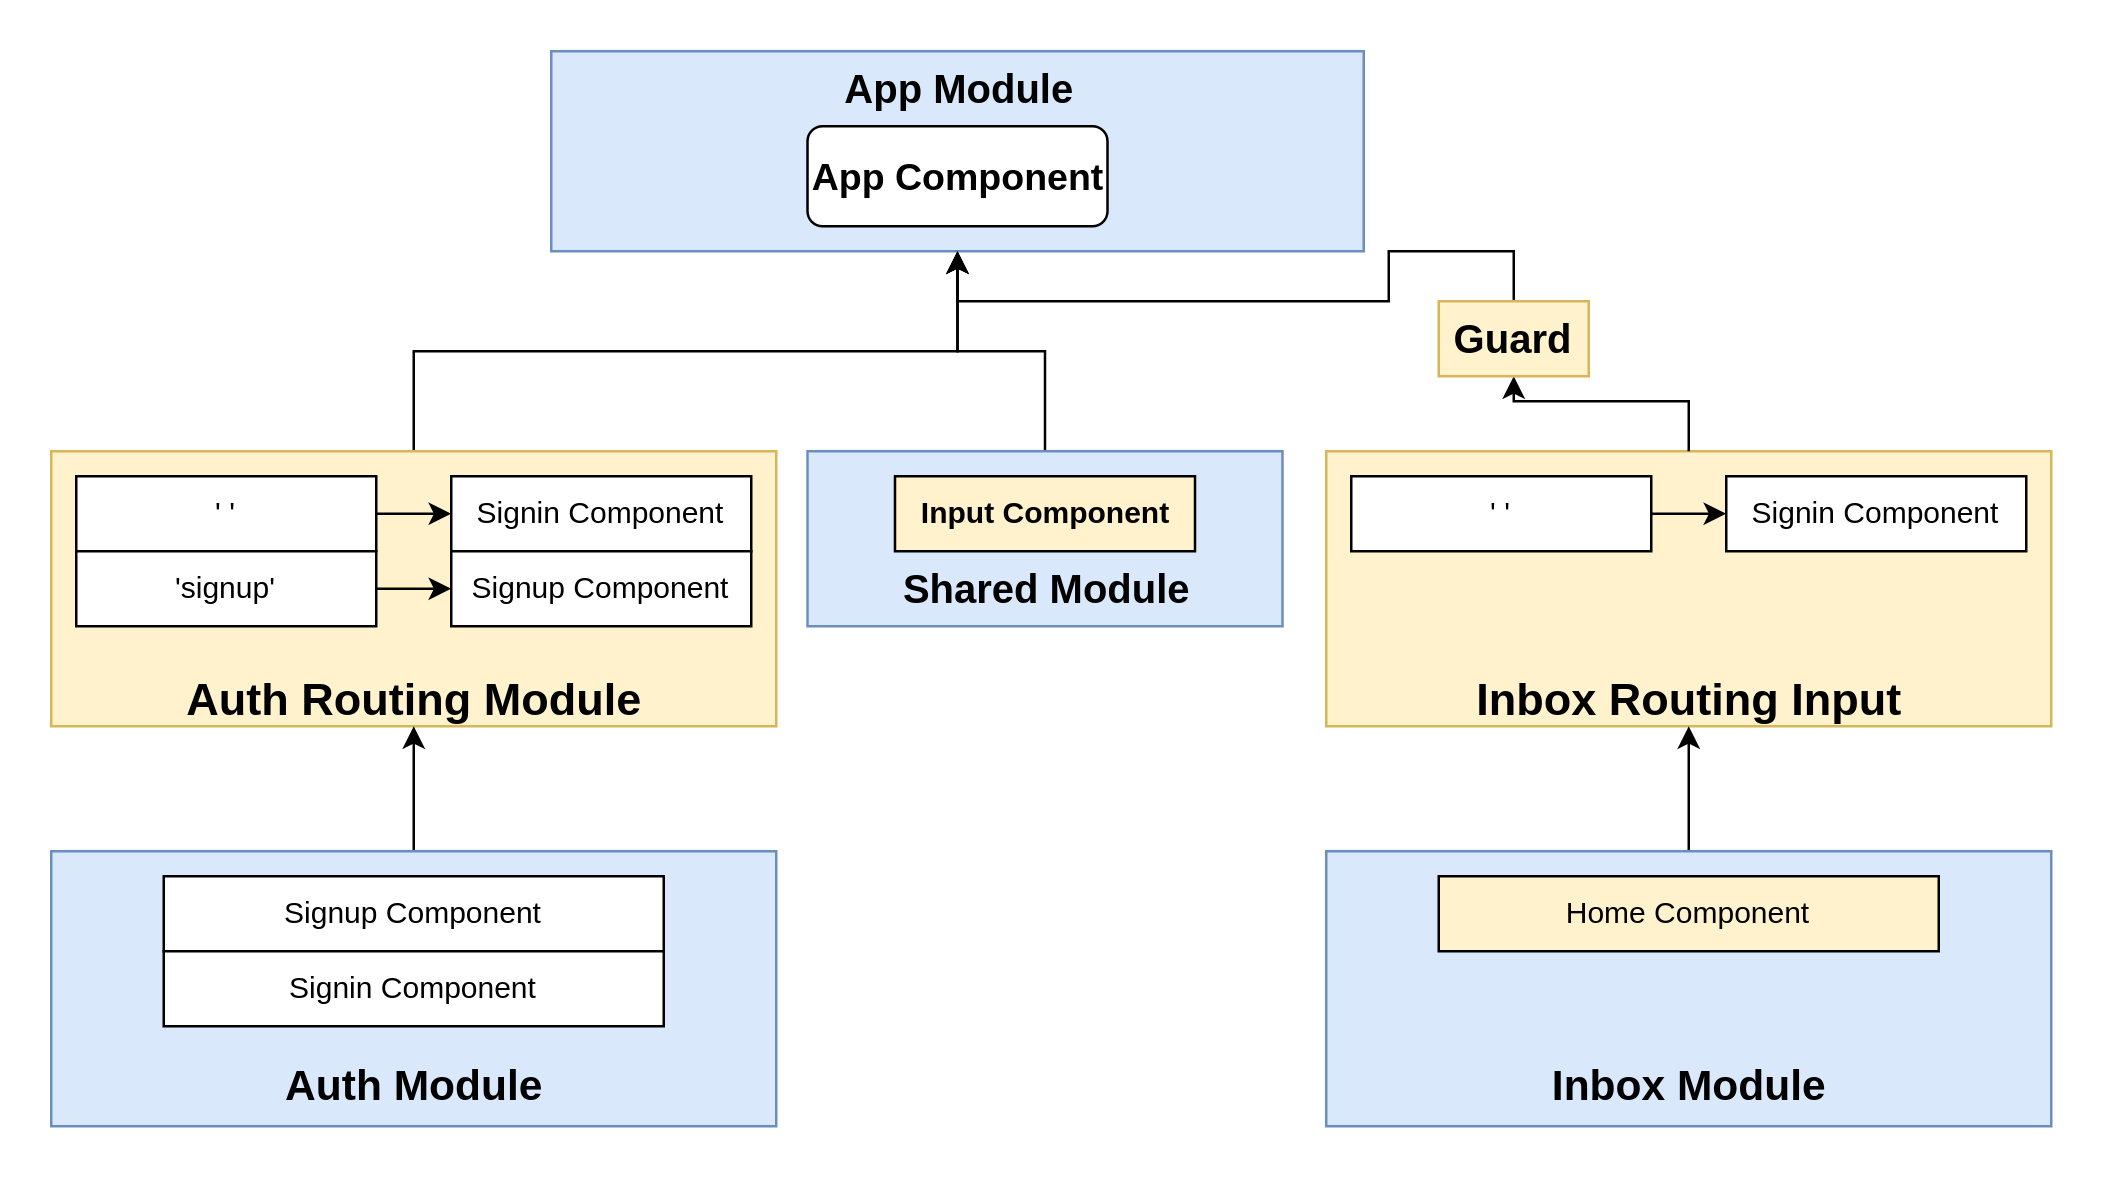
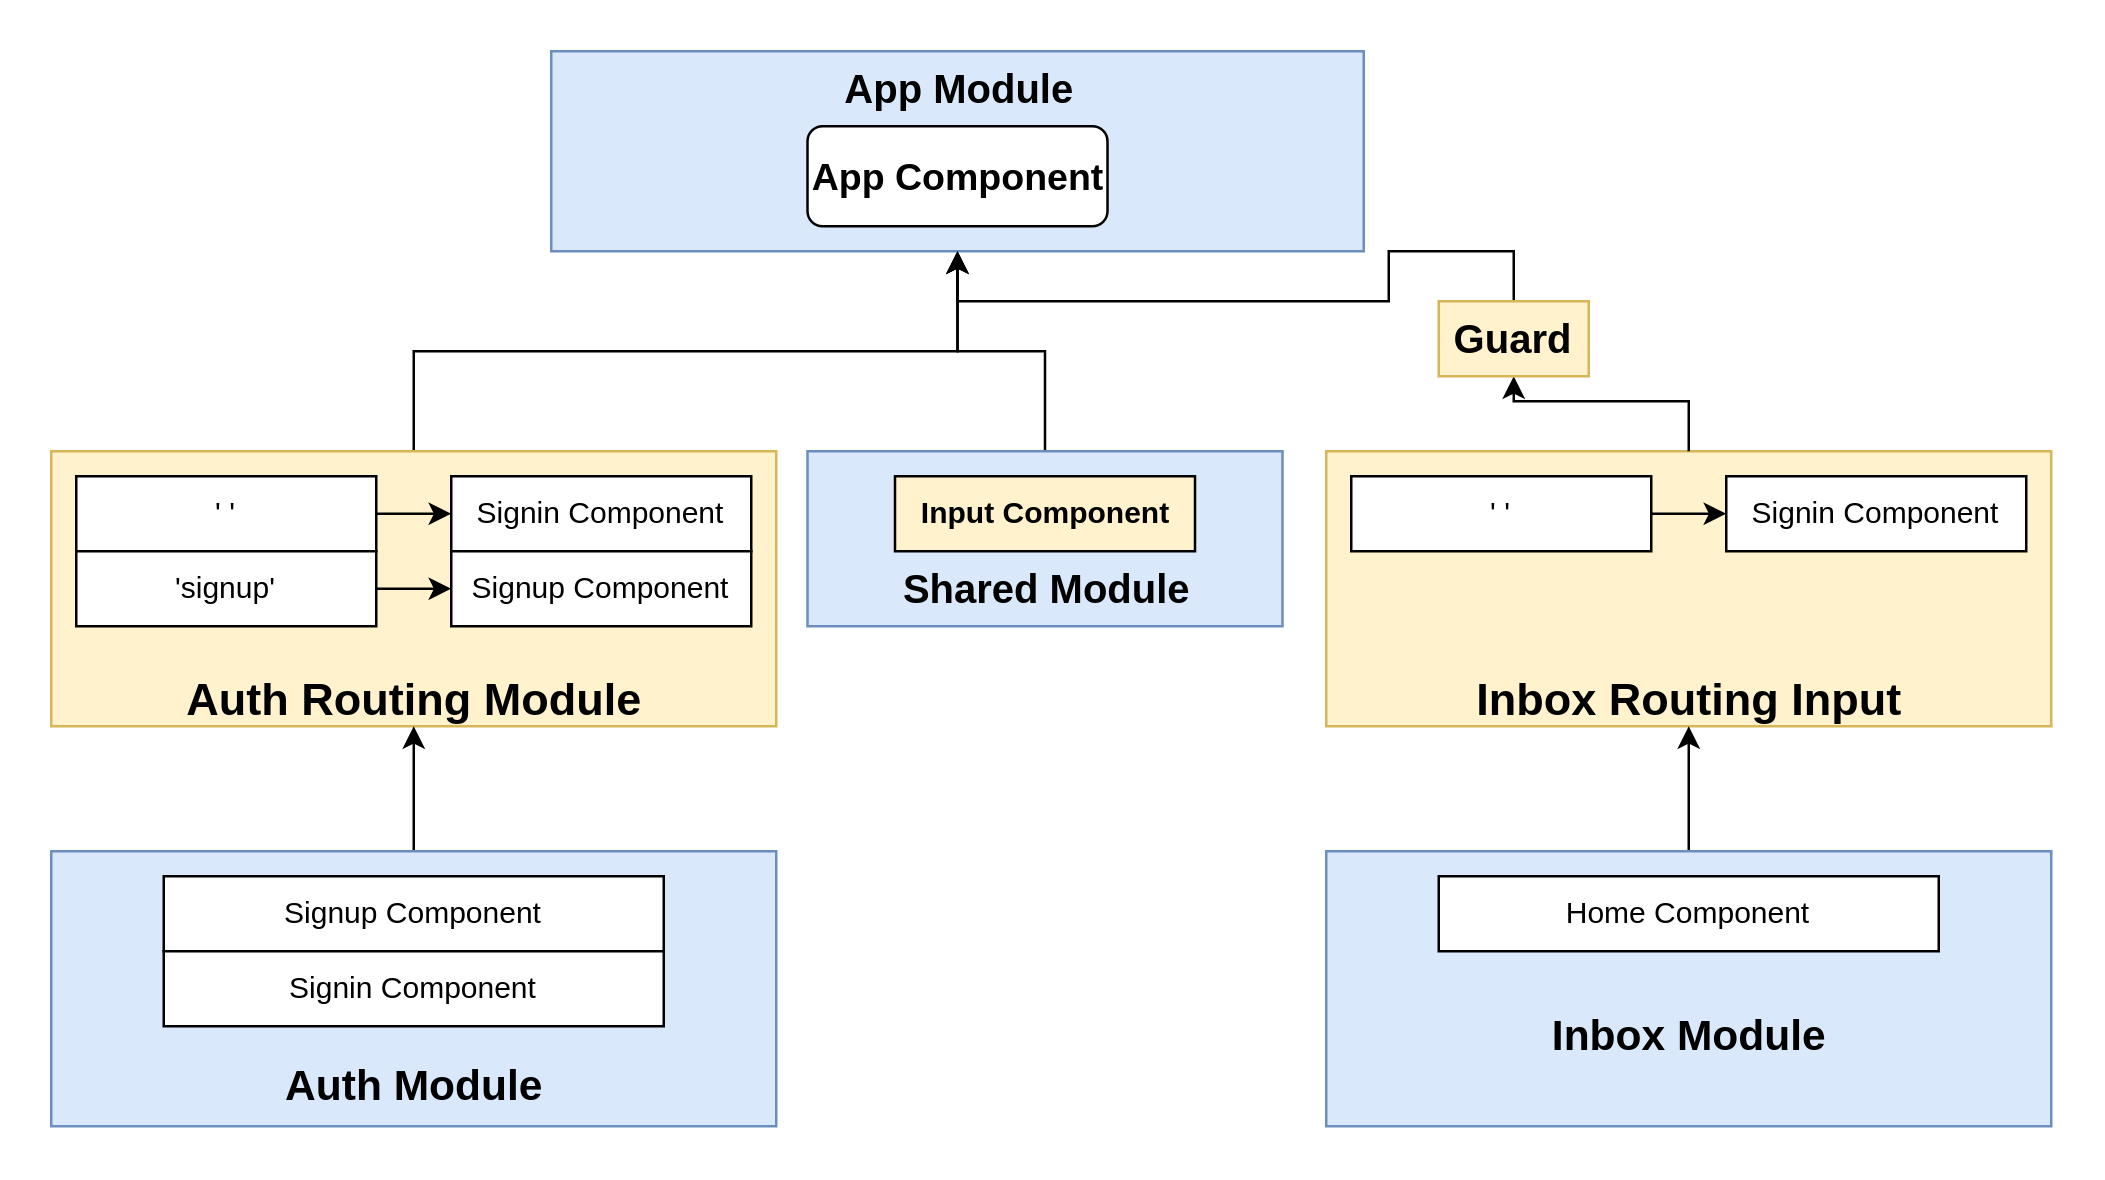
- <mxCell id="31" value="Home Component" style="rounded=0;whiteSpace=wrap;html=1;fillColor=#fff2cc;" vertex="1" parent="1"><mxGeometry x="575" y="350" width="200" height="30" as="geometry" /></mxCell>
+ <mxCell id="31" value="Home Component" style="rounded=0;whiteSpace=wrap;html=1;" vertex="1" parent="1"><mxGeometry x="575" y="350" width="200" height="30" as="geometry" /></mxCell>
- <mxCell id="32" value="Inbox Module" style="text;html=1;align=center;verticalAlign=middle;resizable=0;points=[];autosize=1;strokeColor=none;fillColor=none;fontStyle=1;fontSize=17;" vertex="1" parent="1"><mxGeometry x="610" y="420" width="130" height="30" as="geometry" /></mxCell>
+ <mxCell id="32" value="Inbox Module" style="text;html=1;align=center;verticalAlign=middle;resizable=0;points=[];autosize=1;strokeColor=none;fillColor=none;fontStyle=1;fontSize=17;" vertex="1" parent="1"><mxGeometry x="610" y="400" width="130" height="30" as="geometry" /></mxCell>
